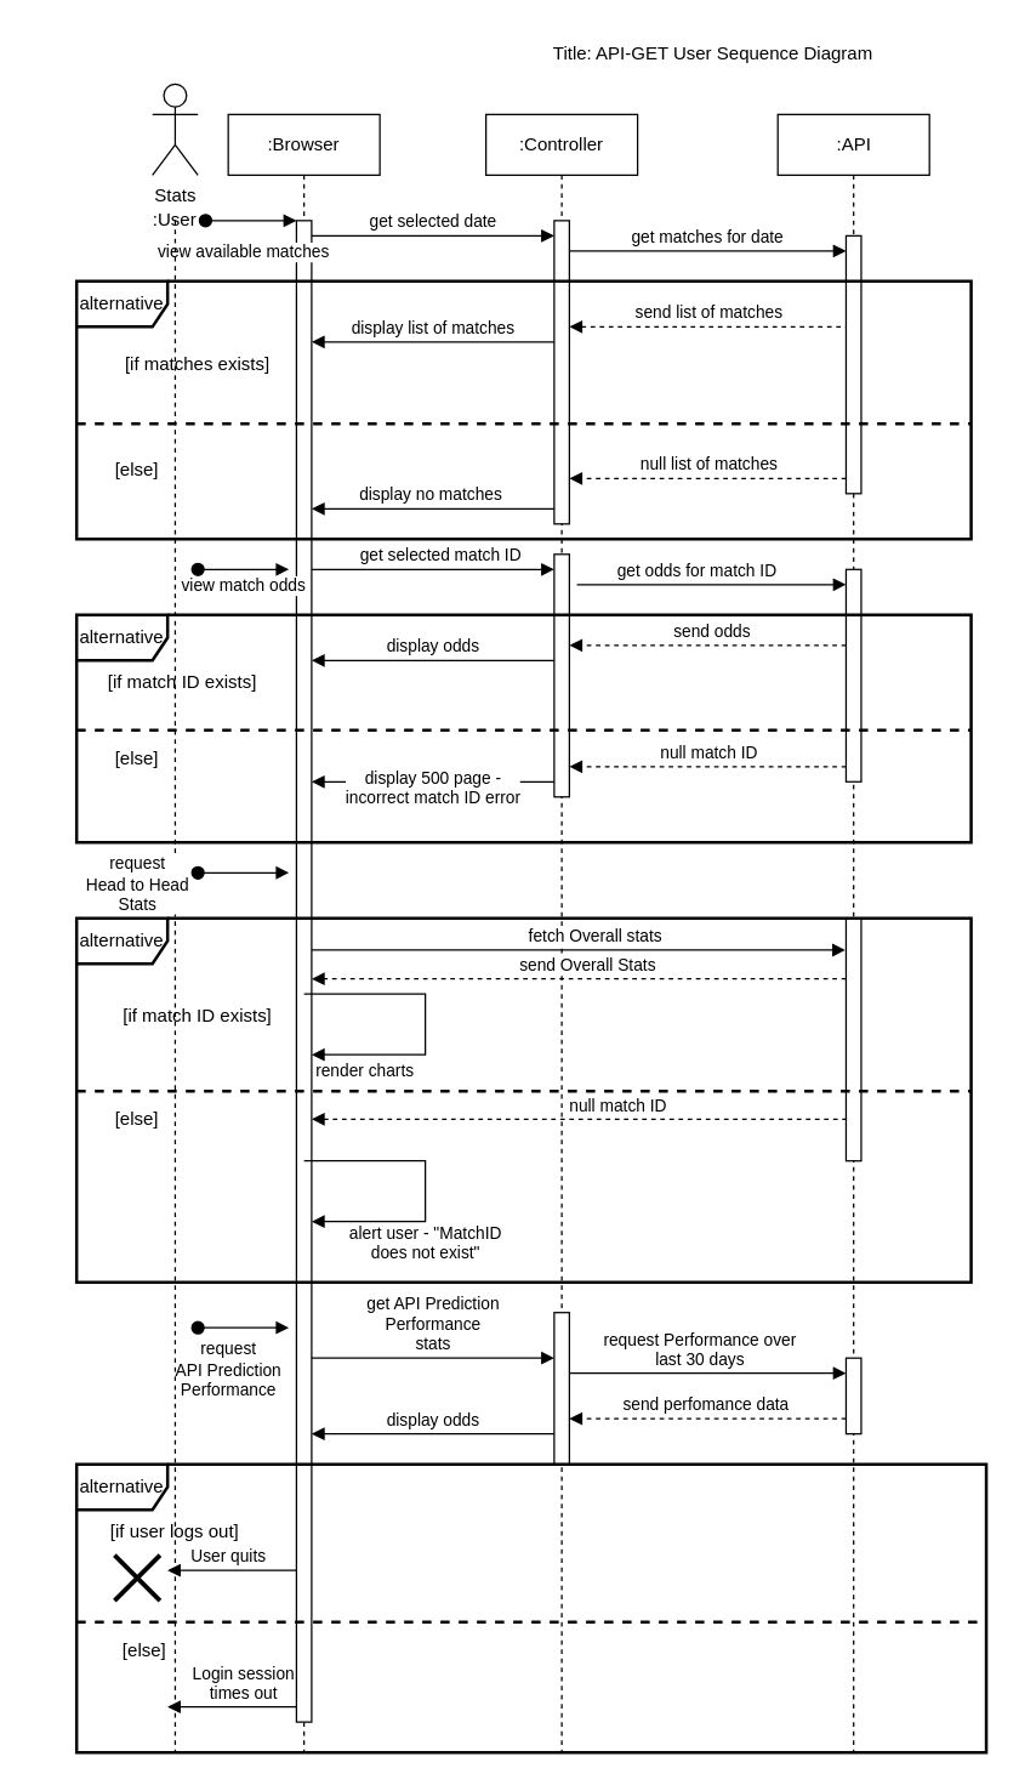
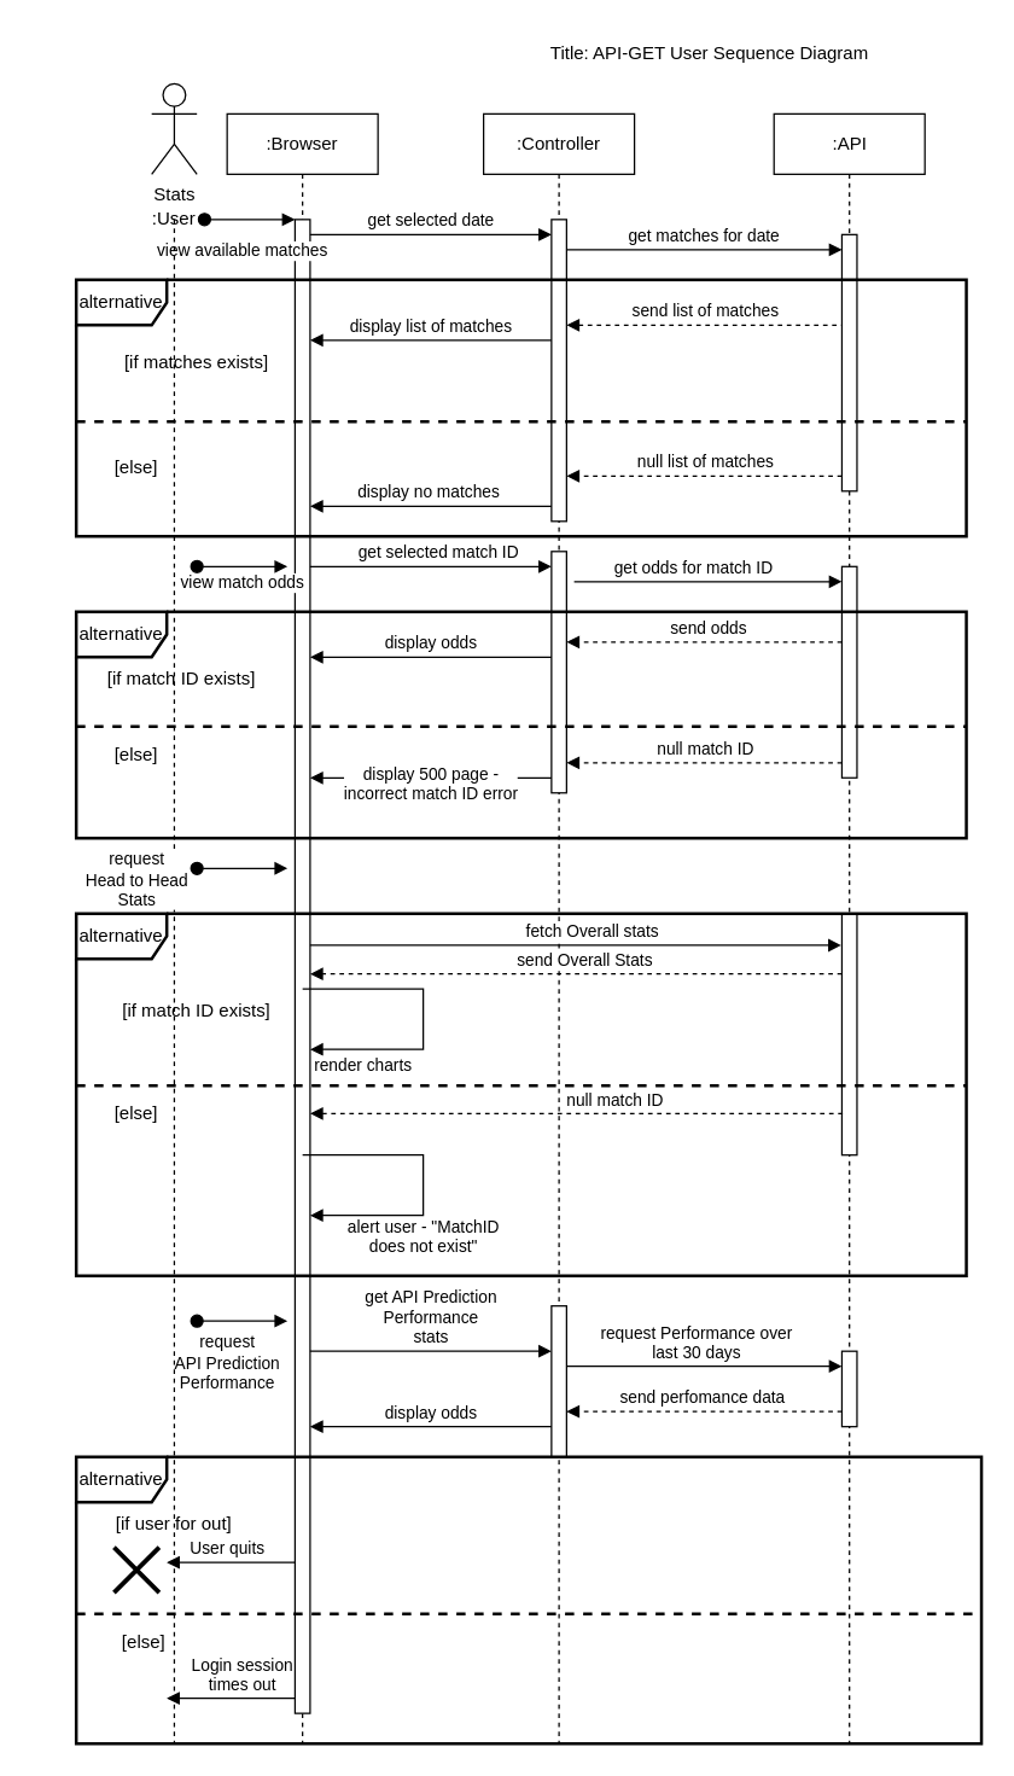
- <mxCell id="58" value="[if user logs out]" style="text;html=1;strokeColor=none;fillColor=none;align=center;verticalAlign=middle;whiteSpace=wrap;rounded=0;" parent="1" vertex="1"><mxGeometry x="45" y="995" width="140" height="30" as="geometry" /></mxCell>
+ <mxCell id="58" value="[if user for out]" style="text;html=1;strokeColor=none;fillColor=none;align=center;verticalAlign=middle;whiteSpace=wrap;rounded=0;" parent="1" vertex="1"><mxGeometry x="45" y="995" width="140" height="30" as="geometry" /></mxCell>
